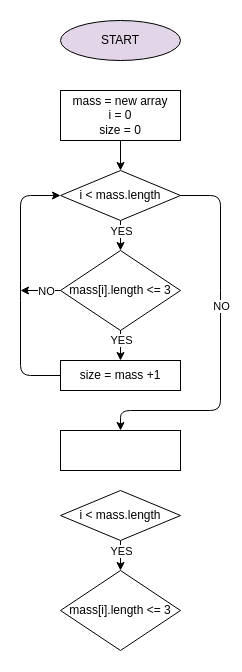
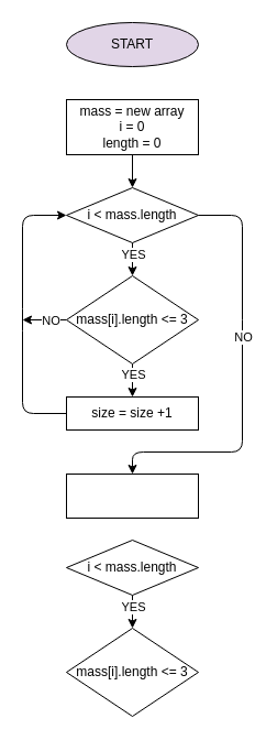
- <mxCell id="4" value="mass = new array&lt;br&gt;i = 0&lt;br&gt;size = 0" style="rounded=0;whiteSpace=wrap;html=1;" vertex="1" parent="1"><mxGeometry x="60" y="90" width="120" height="50" as="geometry" /></mxCell>
+ <mxCell id="4" value="mass = new array&lt;br&gt;i = 0&lt;br&gt;length = 0" style="rounded=0;whiteSpace=wrap;html=1;" vertex="1" parent="1"><mxGeometry x="60" y="90" width="120" height="50" as="geometry" /></mxCell>
- <mxCell id="15" value="size = mass +1" style="rounded=0;whiteSpace=wrap;html=1;" vertex="1" parent="1"><mxGeometry x="60" y="360" width="120" height="30" as="geometry" /></mxCell>
+ <mxCell id="15" value="size = size +1" style="rounded=0;whiteSpace=wrap;html=1;" vertex="1" parent="1"><mxGeometry x="60" y="360" width="120" height="30" as="geometry" /></mxCell>
